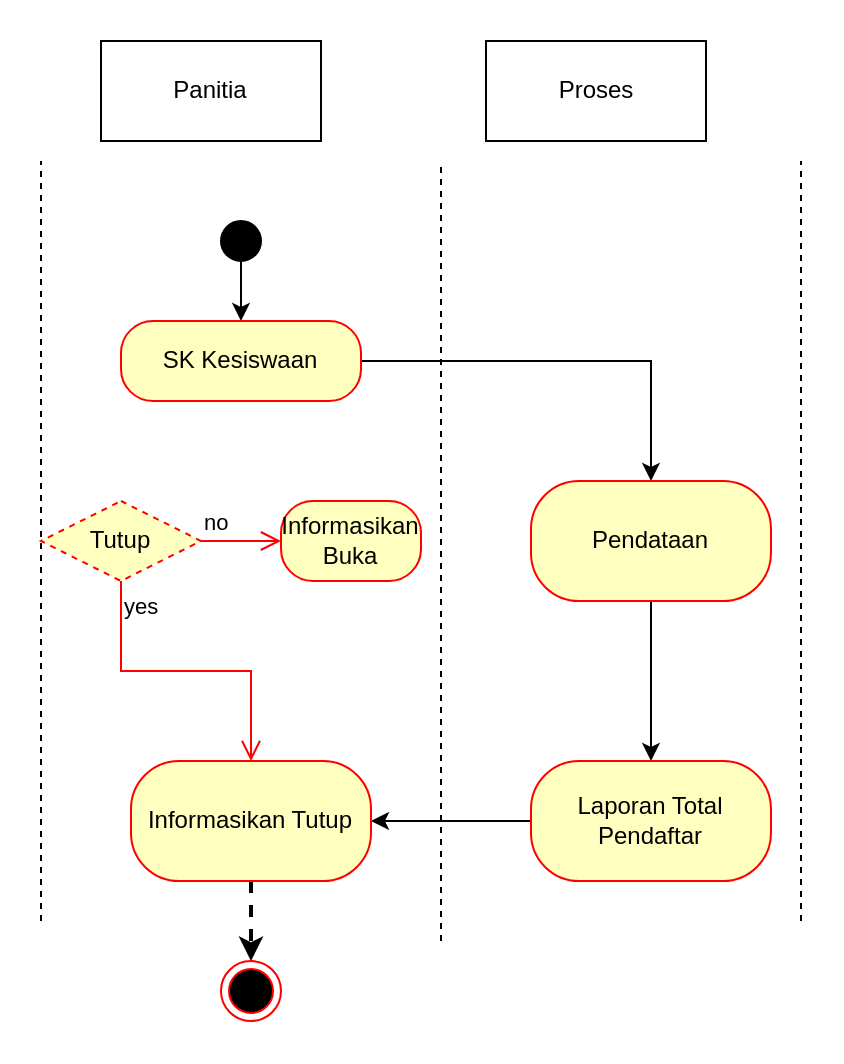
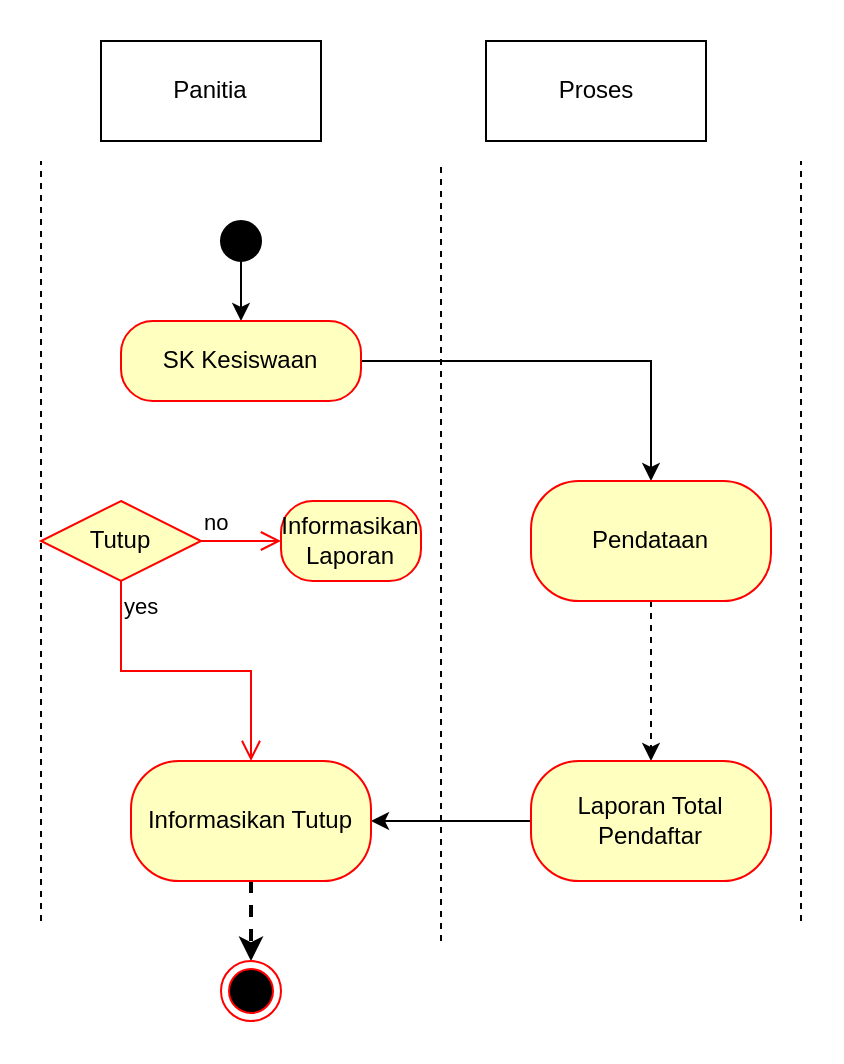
- <mxCell id="11" value="Tutup" style="rhombus;whiteSpace=wrap;html=1;fontColor=#000000;fillColor=#ffffc0;strokeColor=#ff0000;dashed=1;" parent="1" vertex="1"><mxGeometry x="20" y="250" width="80" height="40" as="geometry" /></mxCell>
+ <mxCell id="11" value="Tutup" style="rhombus;whiteSpace=wrap;html=1;fontColor=#000000;fillColor=#ffffc0;strokeColor=#ff0000;" parent="1" vertex="1"><mxGeometry x="20" y="250" width="80" height="40" as="geometry" /></mxCell>
- <mxCell id="16" value="Informasikan Buka" style="rounded=1;whiteSpace=wrap;html=1;arcSize=40;fontColor=#000000;fillColor=#ffffc0;strokeColor=#ff0000;" parent="1" vertex="1"><mxGeometry x="140" y="250" width="70" height="40" as="geometry" /></mxCell>
+ <mxCell id="16" value="Informasikan Laporan" style="rounded=1;whiteSpace=wrap;html=1;arcSize=40;fontColor=#000000;fillColor=#ffffc0;strokeColor=#ff0000;" parent="1" vertex="1"><mxGeometry x="140" y="250" width="70" height="40" as="geometry" /></mxCell>
- <mxCell id="17" value="" style="edgeStyle=orthogonalEdgeStyle;rounded=0;orthogonalLoop=1;jettySize=auto;html=1;" parent="1" source="18" target="20" edge="1"><mxGeometry relative="1" as="geometry" /></mxCell>
+ <mxCell id="17" value="" style="edgeStyle=orthogonalEdgeStyle;rounded=0;orthogonalLoop=1;jettySize=auto;html=1;dashed=1;" parent="1" source="18" target="20" edge="1"><mxGeometry relative="1" as="geometry" /></mxCell>
